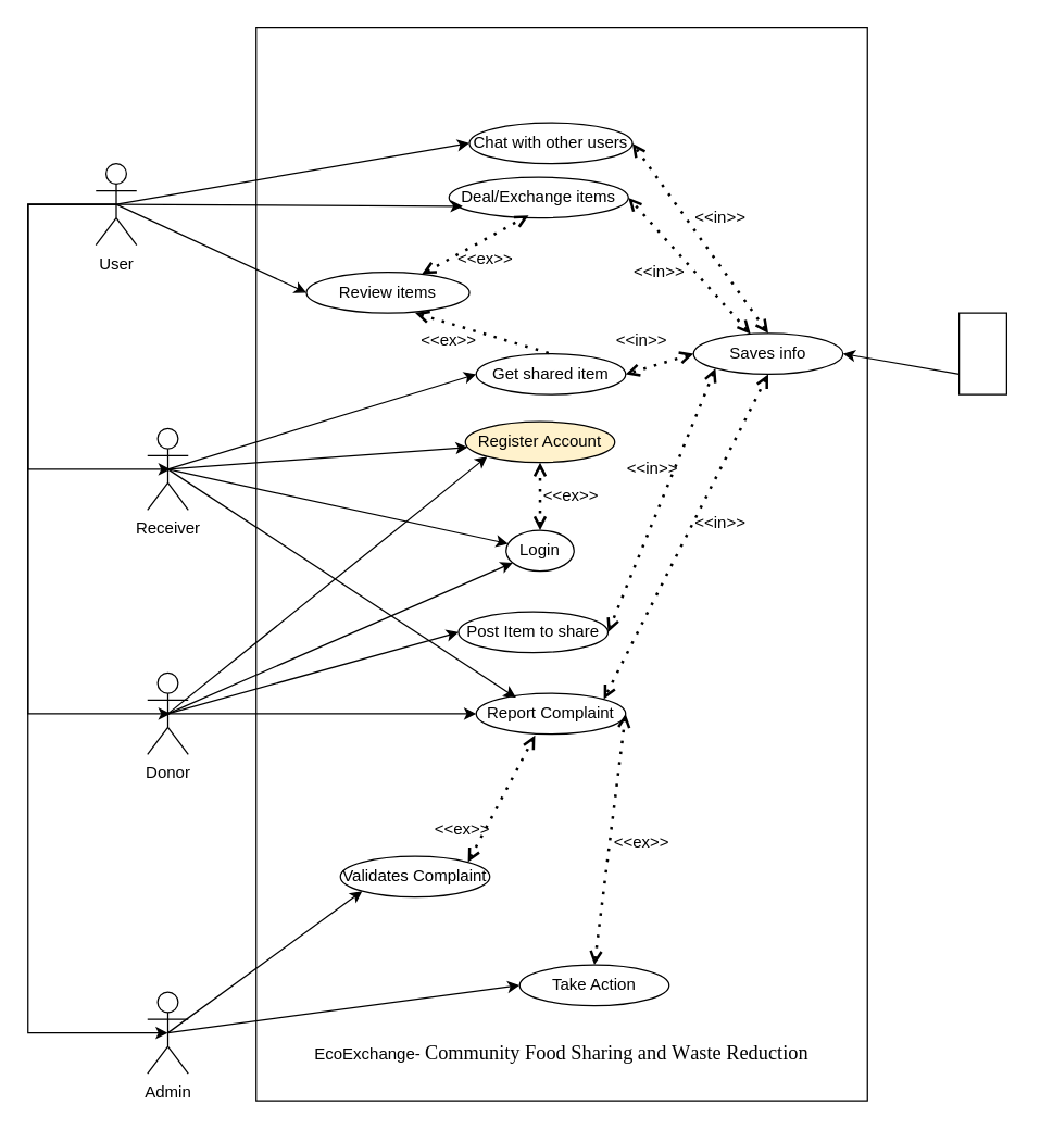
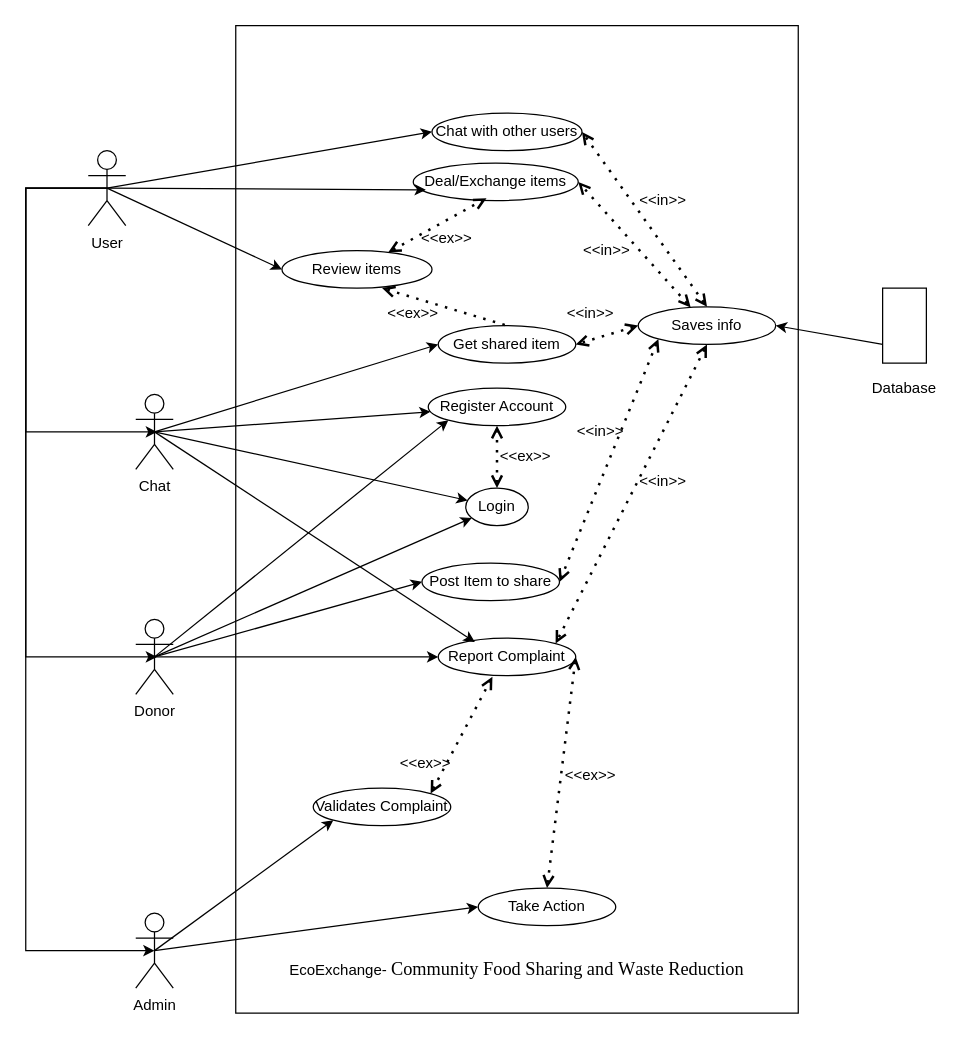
+ <mxCell id="21" value="Database" style="text;html=1;align=center;verticalAlign=middle;whiteSpace=wrap;rounded=0;" parent="1" vertex="1"><mxGeometry x="693" y="295" width="60" height="30" as="geometry" /></mxCell>
- <mxCell id="6" value="Register Account" style="ellipse;whiteSpace=wrap;html=1;fillColor=#fff2cc;" parent="1" vertex="1"><mxGeometry x="342" y="310" width="110" height="30" as="geometry" /></mxCell>
+ <mxCell id="6" value="Register Account" style="ellipse;whiteSpace=wrap;html=1;" parent="1" vertex="1"><mxGeometry x="342" y="310" width="110" height="30" as="geometry" /></mxCell>
- <mxCell id="3" value="Receiver" style="shape=umlActor;verticalLabelPosition=bottom;verticalAlign=top;html=1;outlineConnect=0;" parent="1" vertex="1"><mxGeometry x="108" y="315" width="30" height="60" as="geometry" /></mxCell>
+ <mxCell id="3" value="Chat" style="shape=umlActor;verticalLabelPosition=bottom;verticalAlign=top;html=1;outlineConnect=0;" parent="1" vertex="1"><mxGeometry x="108" y="315" width="30" height="60" as="geometry" /></mxCell>
